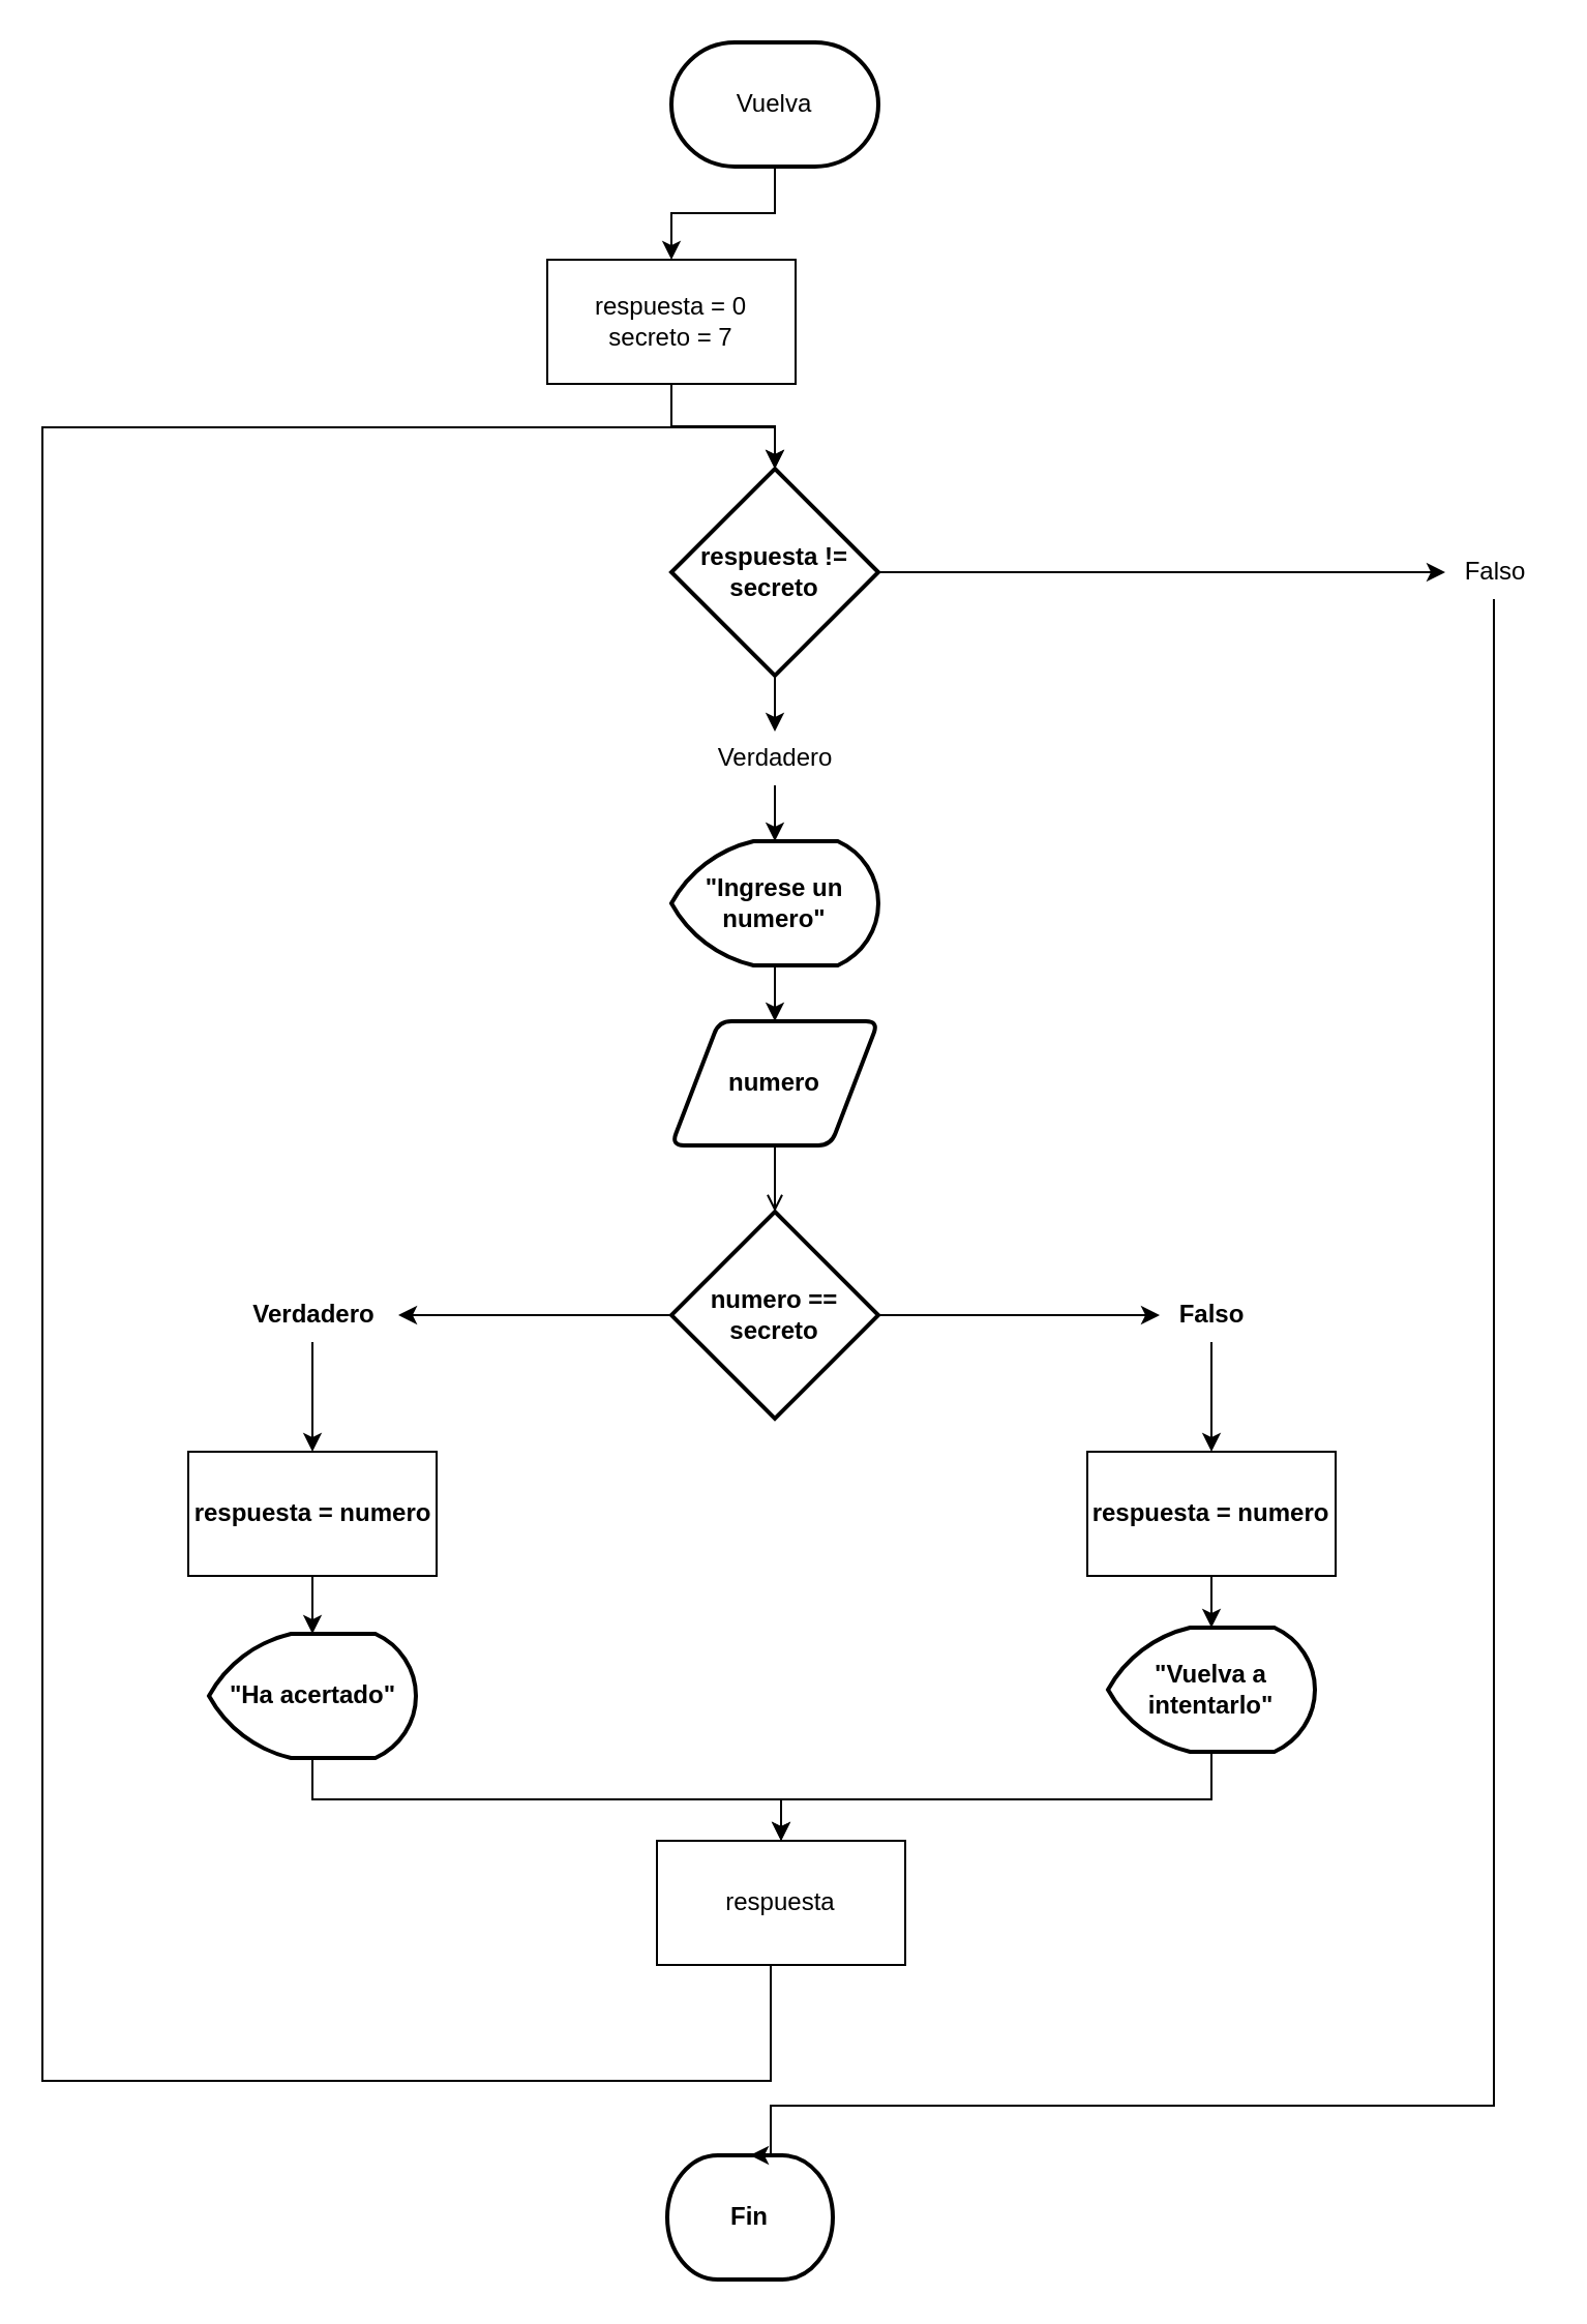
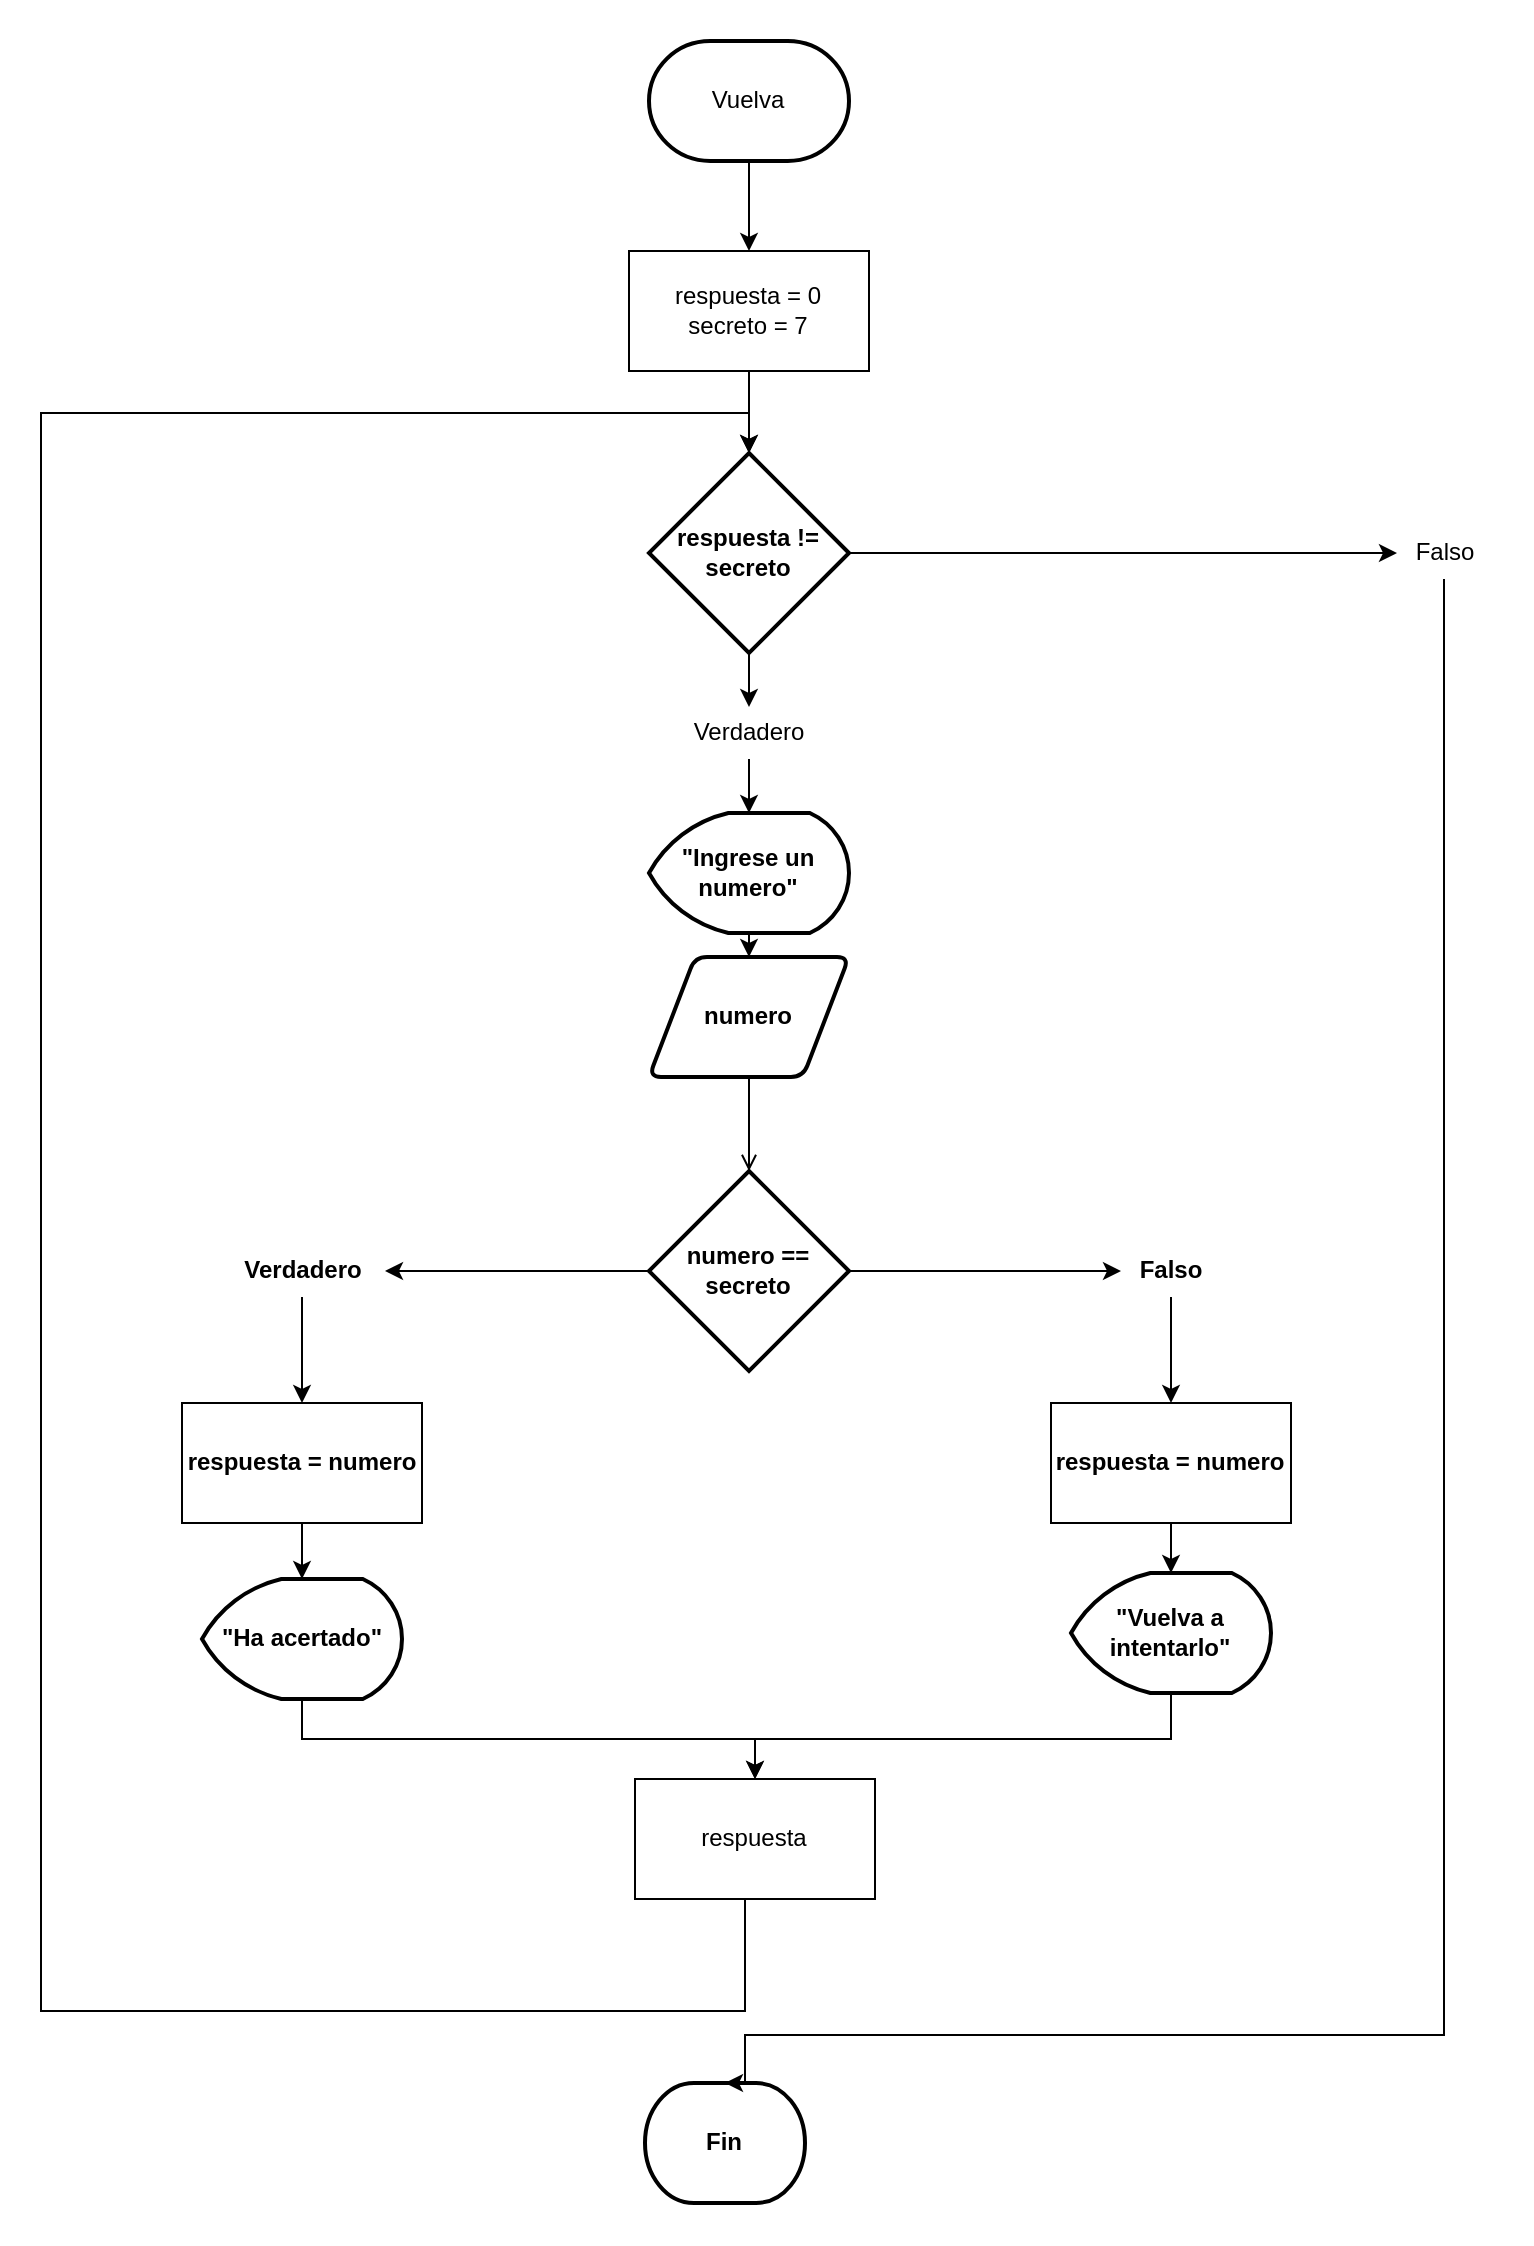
- <mxCell id="3" value="&lt;div&gt;respuesta = 0&lt;/div&gt;&lt;div&gt;secreto = 7&lt;br&gt;&lt;/div&gt;" style="rounded=0;whiteSpace=wrap;html=1;" vertex="1" parent="1"><mxGeometry x="264" y="125" width="120" height="60" as="geometry" /></mxCell>
+ <mxCell id="3" value="&lt;div&gt;respuesta = 0&lt;/div&gt;&lt;div&gt;secreto = 7&lt;br&gt;&lt;/div&gt;" style="rounded=0;whiteSpace=wrap;html=1;" vertex="1" parent="1"><mxGeometry x="314" y="125" width="120" height="60" as="geometry" /></mxCell>
- <mxCell id="19" value="&lt;b&gt;numero&lt;/b&gt;" style="shape=parallelogram;html=1;strokeWidth=2;perimeter=parallelogramPerimeter;whiteSpace=wrap;rounded=1;arcSize=12;size=0.23;" vertex="1" parent="1"><mxGeometry x="324" y="493" width="100" height="60" as="geometry" /></mxCell>
+ <mxCell id="19" value="&lt;b&gt;numero&lt;/b&gt;" style="shape=parallelogram;html=1;strokeWidth=2;perimeter=parallelogramPerimeter;whiteSpace=wrap;rounded=1;arcSize=12;size=0.23;" vertex="1" parent="1"><mxGeometry x="324" y="478" width="100" height="60" as="geometry" /></mxCell>
